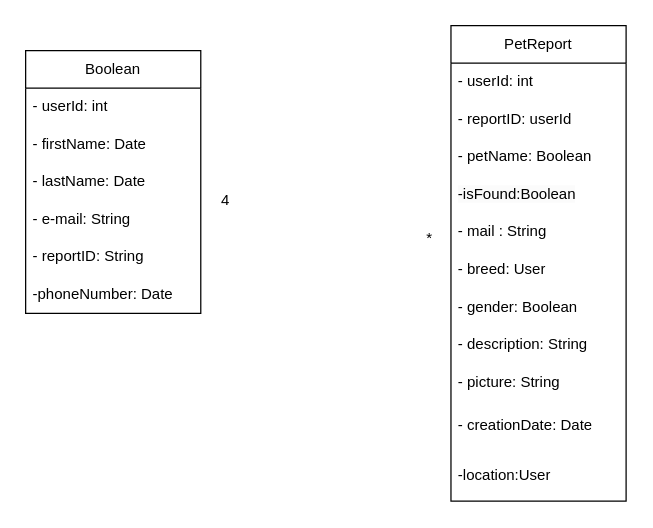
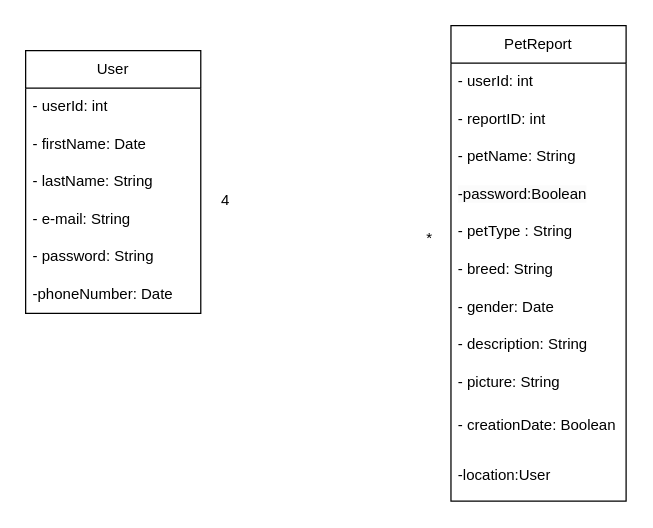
- <mxCell id="2" value="Boolean" style="swimlane;fontStyle=0;childLayout=stackLayout;horizontal=1;startSize=30;horizontalStack=0;resizeParent=1;resizeParentMax=0;resizeLast=0;collapsible=1;marginBottom=0;whiteSpace=wrap;html=1;" parent="1" vertex="1"><mxGeometry x="20" y="40" width="140" height="210" as="geometry" /></mxCell>
+ <mxCell id="2" value="User" style="swimlane;fontStyle=0;childLayout=stackLayout;horizontal=1;startSize=30;horizontalStack=0;resizeParent=1;resizeParentMax=0;resizeLast=0;collapsible=1;marginBottom=0;whiteSpace=wrap;html=1;" parent="1" vertex="1"><mxGeometry x="20" y="40" width="140" height="210" as="geometry" /></mxCell>
- <mxCell id="11" value="- reportID: userId" style="text;strokeColor=none;fillColor=none;align=left;verticalAlign=middle;spacingLeft=4;spacingRight=4;overflow=hidden;points=[[0,0.5],[1,0.5]];portConstraint=eastwest;rotatable=0;whiteSpace=wrap;html=1;" parent="9" vertex="1"><mxGeometry y="60" width="140" height="30" as="geometry" /></mxCell>
+ <mxCell id="11" value="- reportID: int" style="text;strokeColor=none;fillColor=none;align=left;verticalAlign=middle;spacingLeft=4;spacingRight=4;overflow=hidden;points=[[0,0.5],[1,0.5]];portConstraint=eastwest;rotatable=0;whiteSpace=wrap;html=1;" parent="9" vertex="1"><mxGeometry y="60" width="140" height="30" as="geometry" /></mxCell>
- <mxCell id="12" value="- petName: Boolean" style="text;strokeColor=none;fillColor=none;align=left;verticalAlign=middle;spacingLeft=4;spacingRight=4;overflow=hidden;points=[[0,0.5],[1,0.5]];portConstraint=eastwest;rotatable=0;whiteSpace=wrap;html=1;" parent="9" vertex="1"><mxGeometry y="90" width="140" height="30" as="geometry" /></mxCell>
+ <mxCell id="12" value="- petName: String" style="text;strokeColor=none;fillColor=none;align=left;verticalAlign=middle;spacingLeft=4;spacingRight=4;overflow=hidden;points=[[0,0.5],[1,0.5]];portConstraint=eastwest;rotatable=0;whiteSpace=wrap;html=1;" parent="9" vertex="1"><mxGeometry y="90" width="140" height="30" as="geometry" /></mxCell>
- <mxCell id="5" value="- lastName: Date&lt;br&gt;" style="text;strokeColor=none;fillColor=none;align=left;verticalAlign=middle;spacingLeft=4;spacingRight=4;overflow=hidden;points=[[0,0.5],[1,0.5]];portConstraint=eastwest;rotatable=0;whiteSpace=wrap;html=1;" parent="2" vertex="1"><mxGeometry y="90" width="140" height="30" as="geometry" /></mxCell>
+ <mxCell id="5" value="- lastName: String&lt;br&gt;" style="text;strokeColor=none;fillColor=none;align=left;verticalAlign=middle;spacingLeft=4;spacingRight=4;overflow=hidden;points=[[0,0.5],[1,0.5]];portConstraint=eastwest;rotatable=0;whiteSpace=wrap;html=1;" parent="2" vertex="1"><mxGeometry y="90" width="140" height="30" as="geometry" /></mxCell>
- <mxCell id="13" value="&lt;span style=&quot;caret-color: rgb(0, 0, 0); color: rgb(0, 0, 0); font-family: Helvetica; font-size: 12px; font-style: normal; font-variant-caps: normal; font-weight: 400; letter-spacing: normal; text-align: left; text-indent: 0px; text-transform: none; word-spacing: 0px; -webkit-text-stroke-width: 0px; background-color: rgb(251, 251, 251); text-decoration: none; float: none; display: inline !important;&quot;&gt;-isFound:Boolean&lt;/span&gt;" style="text;strokeColor=none;fillColor=none;align=left;verticalAlign=middle;spacingLeft=4;spacingRight=4;overflow=hidden;points=[[0,0.5],[1,0.5]];portConstraint=eastwest;rotatable=0;whiteSpace=wrap;html=1;" parent="9" vertex="1"><mxGeometry y="120" width="140" height="30" as="geometry" /></mxCell>
+ <mxCell id="13" value="&lt;span style=&quot;caret-color: rgb(0, 0, 0); color: rgb(0, 0, 0); font-family: Helvetica; font-size: 12px; font-style: normal; font-variant-caps: normal; font-weight: 400; letter-spacing: normal; text-align: left; text-indent: 0px; text-transform: none; word-spacing: 0px; -webkit-text-stroke-width: 0px; background-color: rgb(251, 251, 251); text-decoration: none; float: none; display: inline !important;&quot;&gt;-password:Boolean&lt;/span&gt;" style="text;strokeColor=none;fillColor=none;align=left;verticalAlign=middle;spacingLeft=4;spacingRight=4;overflow=hidden;points=[[0,0.5],[1,0.5]];portConstraint=eastwest;rotatable=0;whiteSpace=wrap;html=1;" parent="9" vertex="1"><mxGeometry y="120" width="140" height="30" as="geometry" /></mxCell>
- <mxCell id="14" value="- mail : String" style="text;strokeColor=none;fillColor=none;align=left;verticalAlign=middle;spacingLeft=4;spacingRight=4;overflow=hidden;points=[[0,0.5],[1,0.5]];portConstraint=eastwest;rotatable=0;whiteSpace=wrap;html=1;" parent="9" vertex="1"><mxGeometry y="150" width="140" height="30" as="geometry" /></mxCell>
+ <mxCell id="14" value="- petType : String" style="text;strokeColor=none;fillColor=none;align=left;verticalAlign=middle;spacingLeft=4;spacingRight=4;overflow=hidden;points=[[0,0.5],[1,0.5]];portConstraint=eastwest;rotatable=0;whiteSpace=wrap;html=1;" parent="9" vertex="1"><mxGeometry y="150" width="140" height="30" as="geometry" /></mxCell>
- <mxCell id="7" value="- reportID: String" style="text;strokeColor=none;fillColor=none;align=left;verticalAlign=middle;spacingLeft=4;spacingRight=4;overflow=hidden;points=[[0,0.5],[1,0.5]];portConstraint=eastwest;rotatable=0;whiteSpace=wrap;html=1;" parent="2" vertex="1"><mxGeometry y="150" width="140" height="30" as="geometry" /></mxCell>
+ <mxCell id="7" value="- password: String" style="text;strokeColor=none;fillColor=none;align=left;verticalAlign=middle;spacingLeft=4;spacingRight=4;overflow=hidden;points=[[0,0.5],[1,0.5]];portConstraint=eastwest;rotatable=0;whiteSpace=wrap;html=1;" parent="2" vertex="1"><mxGeometry y="150" width="140" height="30" as="geometry" /></mxCell>
- <mxCell id="15" value="- breed: User" style="text;strokeColor=none;fillColor=none;align=left;verticalAlign=middle;spacingLeft=4;spacingRight=4;overflow=hidden;points=[[0,0.5],[1,0.5]];portConstraint=eastwest;rotatable=0;whiteSpace=wrap;html=1;" parent="9" vertex="1"><mxGeometry y="180" width="140" height="30" as="geometry" /></mxCell>
+ <mxCell id="15" value="- breed: String" style="text;strokeColor=none;fillColor=none;align=left;verticalAlign=middle;spacingLeft=4;spacingRight=4;overflow=hidden;points=[[0,0.5],[1,0.5]];portConstraint=eastwest;rotatable=0;whiteSpace=wrap;html=1;" parent="9" vertex="1"><mxGeometry y="180" width="140" height="30" as="geometry" /></mxCell>
- <mxCell id="16" value="- gender: Boolean" style="text;strokeColor=none;fillColor=none;align=left;verticalAlign=middle;spacingLeft=4;spacingRight=4;overflow=hidden;points=[[0,0.5],[1,0.5]];portConstraint=eastwest;rotatable=0;whiteSpace=wrap;html=1;" parent="9" vertex="1"><mxGeometry y="210" width="140" height="30" as="geometry" /></mxCell>
+ <mxCell id="16" value="- gender: Date" style="text;strokeColor=none;fillColor=none;align=left;verticalAlign=middle;spacingLeft=4;spacingRight=4;overflow=hidden;points=[[0,0.5],[1,0.5]];portConstraint=eastwest;rotatable=0;whiteSpace=wrap;html=1;" parent="9" vertex="1"><mxGeometry y="210" width="140" height="30" as="geometry" /></mxCell>
- <mxCell id="19" value="- creationDate: Date" style="text;strokeColor=none;fillColor=none;align=left;verticalAlign=middle;spacingLeft=4;spacingRight=4;overflow=hidden;points=[[0,0.5],[1,0.5]];portConstraint=eastwest;rotatable=0;whiteSpace=wrap;html=1;" vertex="1" parent="9"><mxGeometry y="300" width="140" height="40" as="geometry" /></mxCell>
+ <mxCell id="19" value="- creationDate: Boolean" style="text;strokeColor=none;fillColor=none;align=left;verticalAlign=middle;spacingLeft=4;spacingRight=4;overflow=hidden;points=[[0,0.5],[1,0.5]];portConstraint=eastwest;rotatable=0;whiteSpace=wrap;html=1;" vertex="1" parent="9"><mxGeometry y="300" width="140" height="40" as="geometry" /></mxCell>
